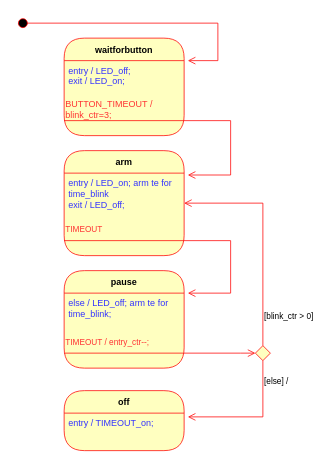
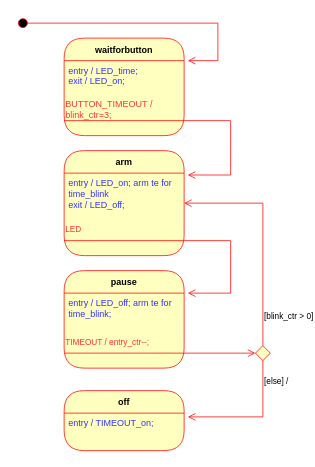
- <mxCell id="12" value="entry / LED_off;&lt;div&gt;exit / LED_on;&lt;/div&gt;" style="text;strokeColor=none;fillColor=none;align=left;verticalAlign=top;spacingLeft=4;spacingRight=4;overflow=hidden;rotatable=0;points=[[0,0.5],[1,0.5]];portConstraint=eastwest;whiteSpace=wrap;html=1;fontColor=#3333FF;" vertex="1" parent="1"><mxGeometry x="85" y="80" width="160" height="40" as="geometry" /></mxCell>
+ <mxCell id="12" value="entry / LED_time;&lt;div&gt;exit / LED_on;&lt;/div&gt;" style="text;strokeColor=none;fillColor=none;align=left;verticalAlign=top;spacingLeft=4;spacingRight=4;overflow=hidden;rotatable=0;points=[[0,0.5],[1,0.5]];portConstraint=eastwest;whiteSpace=wrap;html=1;fontColor=#3333FF;" vertex="1" parent="1"><mxGeometry x="85" y="80" width="160" height="40" as="geometry" /></mxCell>
- <mxCell id="15" value="&lt;div style=&quot;font-size: 11px; text-wrap: nowrap;&quot;&gt;&lt;font style=&quot;color: rgb(255, 51, 51);&quot;&gt;TIMEOUT&lt;/font&gt;&lt;/div&gt;" style="text;html=1;align=left;verticalAlign=middle;whiteSpace=wrap;rounded=0;" vertex="1" parent="1"><mxGeometry x="85" y="290" width="160" height="30" as="geometry" /></mxCell>
+ <mxCell id="15" value="&lt;div style=&quot;font-size: 11px; text-wrap: nowrap;&quot;&gt;&lt;font style=&quot;color: rgb(255, 51, 51);&quot;&gt;LED&lt;/font&gt;&lt;/div&gt;" style="text;html=1;align=left;verticalAlign=middle;whiteSpace=wrap;rounded=0;" vertex="1" parent="1"><mxGeometry x="85" y="290" width="160" height="30" as="geometry" /></mxCell>
- <mxCell id="9" value="else / LED_off; arm te for time_blink;" style="text;strokeColor=none;fillColor=none;align=left;verticalAlign=top;spacingLeft=4;spacingRight=4;overflow=hidden;rotatable=0;points=[[0,0.5],[1,0.5]];portConstraint=eastwest;whiteSpace=wrap;html=1;fontColor=#3333FF;" vertex="1" parent="1"><mxGeometry x="85" y="390" width="160" height="50" as="geometry" /></mxCell>
+ <mxCell id="9" value="entry / LED_off; arm te for time_blink;" style="text;strokeColor=none;fillColor=none;align=left;verticalAlign=top;spacingLeft=4;spacingRight=4;overflow=hidden;rotatable=0;points=[[0,0.5],[1,0.5]];portConstraint=eastwest;whiteSpace=wrap;html=1;fontColor=#3333FF;" vertex="1" parent="1"><mxGeometry x="85" y="390" width="160" height="50" as="geometry" /></mxCell>
